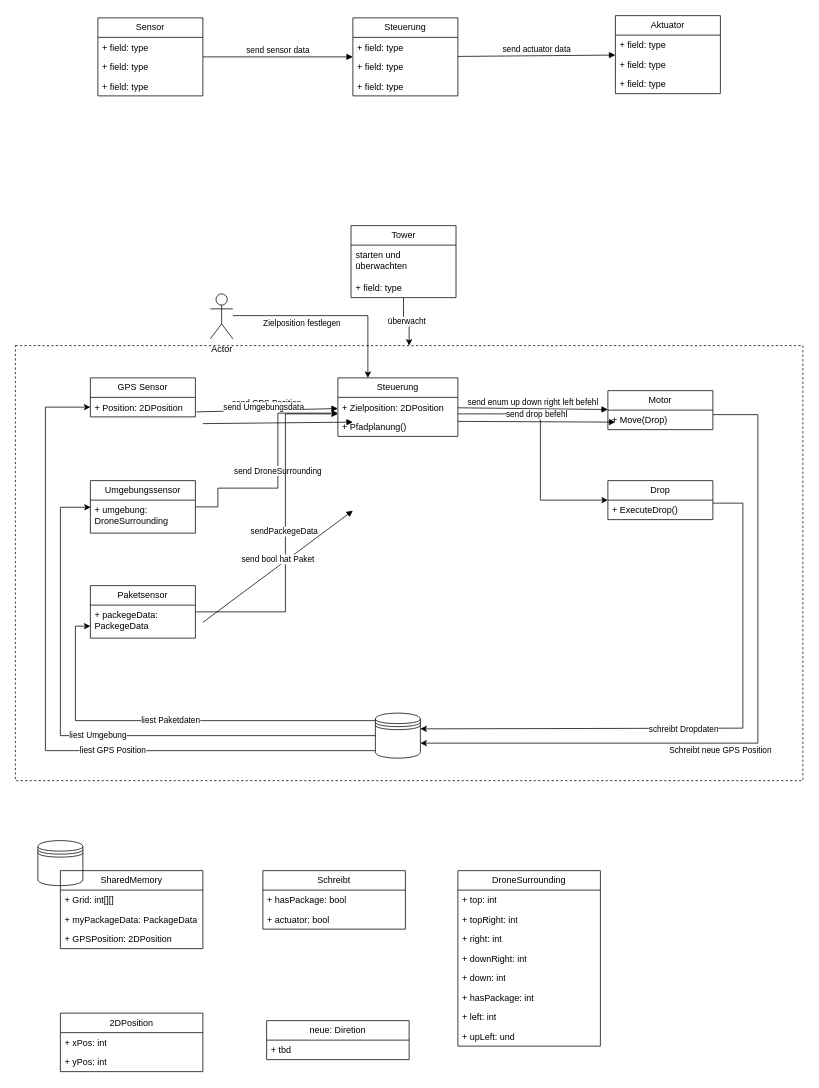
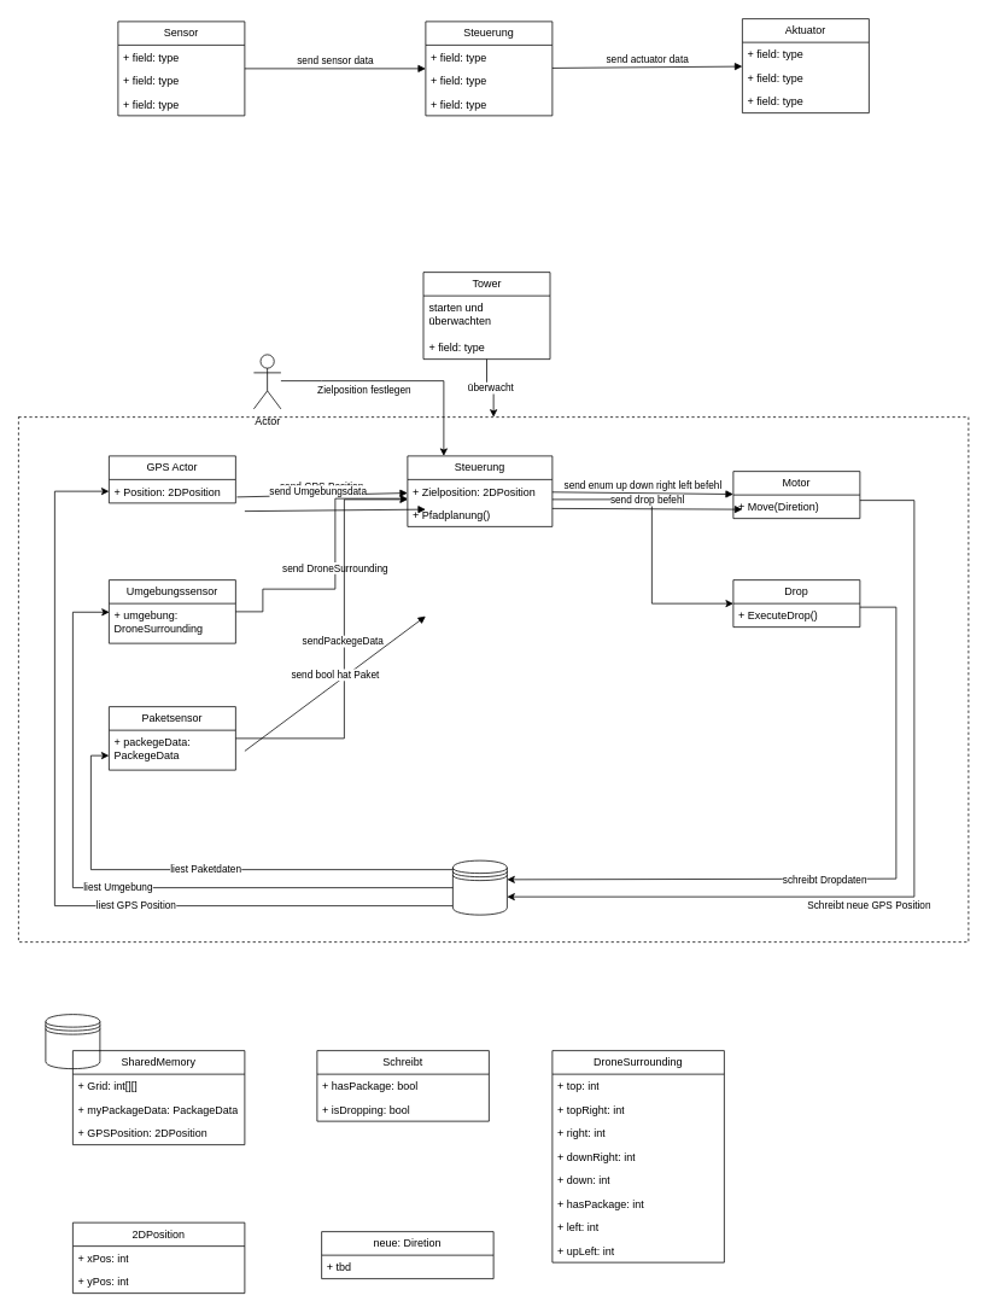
- <mxCell id="17" value="GPS Sensor" style="swimlane;fontStyle=0;childLayout=stackLayout;horizontal=1;startSize=26;fillColor=none;horizontalStack=0;resizeParent=1;resizeParentMax=0;resizeLast=0;collapsible=1;marginBottom=0;whiteSpace=wrap;html=1;" vertex="1" parent="1"><mxGeometry x="120" y="503" width="140" height="52" as="geometry" /></mxCell>
+ <mxCell id="17" value="GPS Actor" style="swimlane;fontStyle=0;childLayout=stackLayout;horizontal=1;startSize=26;fillColor=none;horizontalStack=0;resizeParent=1;resizeParentMax=0;resizeLast=0;collapsible=1;marginBottom=0;whiteSpace=wrap;html=1;" vertex="1" parent="1"><mxGeometry x="120" y="503" width="140" height="52" as="geometry" /></mxCell>
- <mxCell id="25" value="+ Move(Drop)" style="text;strokeColor=none;fillColor=none;align=left;verticalAlign=top;spacingLeft=4;spacingRight=4;overflow=hidden;rotatable=0;points=[[0,0.5],[1,0.5]];portConstraint=eastwest;whiteSpace=wrap;html=1;" vertex="1" parent="24"><mxGeometry y="26" width="140" height="26" as="geometry" /></mxCell>
+ <mxCell id="25" value="+ Move(Diretion)" style="text;strokeColor=none;fillColor=none;align=left;verticalAlign=top;spacingLeft=4;spacingRight=4;overflow=hidden;rotatable=0;points=[[0,0.5],[1,0.5]];portConstraint=eastwest;whiteSpace=wrap;html=1;" vertex="1" parent="24"><mxGeometry y="26" width="140" height="26" as="geometry" /></mxCell>
- <mxCell id="69" value="+ actuator: bool" style="text;strokeColor=none;fillColor=none;align=left;verticalAlign=top;spacingLeft=4;spacingRight=4;overflow=hidden;rotatable=0;points=[[0,0.5],[1,0.5]];portConstraint=eastwest;whiteSpace=wrap;html=1;" vertex="1" parent="67"><mxGeometry y="52" width="190" height="26" as="geometry" /></mxCell>
+ <mxCell id="69" value="+ isDropping: bool" style="text;strokeColor=none;fillColor=none;align=left;verticalAlign=top;spacingLeft=4;spacingRight=4;overflow=hidden;rotatable=0;points=[[0,0.5],[1,0.5]];portConstraint=eastwest;whiteSpace=wrap;html=1;" vertex="1" parent="67"><mxGeometry y="52" width="190" height="26" as="geometry" /></mxCell>
- <mxCell id="66" value="+ upLeft: und" style="text;strokeColor=none;fillColor=none;align=left;verticalAlign=top;spacingLeft=4;spacingRight=4;overflow=hidden;rotatable=0;points=[[0,0.5],[1,0.5]];portConstraint=eastwest;whiteSpace=wrap;html=1;" vertex="1" parent="58"><mxGeometry y="208" width="190" height="26" as="geometry" /></mxCell>
+ <mxCell id="66" value="+ upLeft: int" style="text;strokeColor=none;fillColor=none;align=left;verticalAlign=top;spacingLeft=4;spacingRight=4;overflow=hidden;rotatable=0;points=[[0,0.5],[1,0.5]];portConstraint=eastwest;whiteSpace=wrap;html=1;" vertex="1" parent="58"><mxGeometry y="208" width="190" height="26" as="geometry" /></mxCell>
